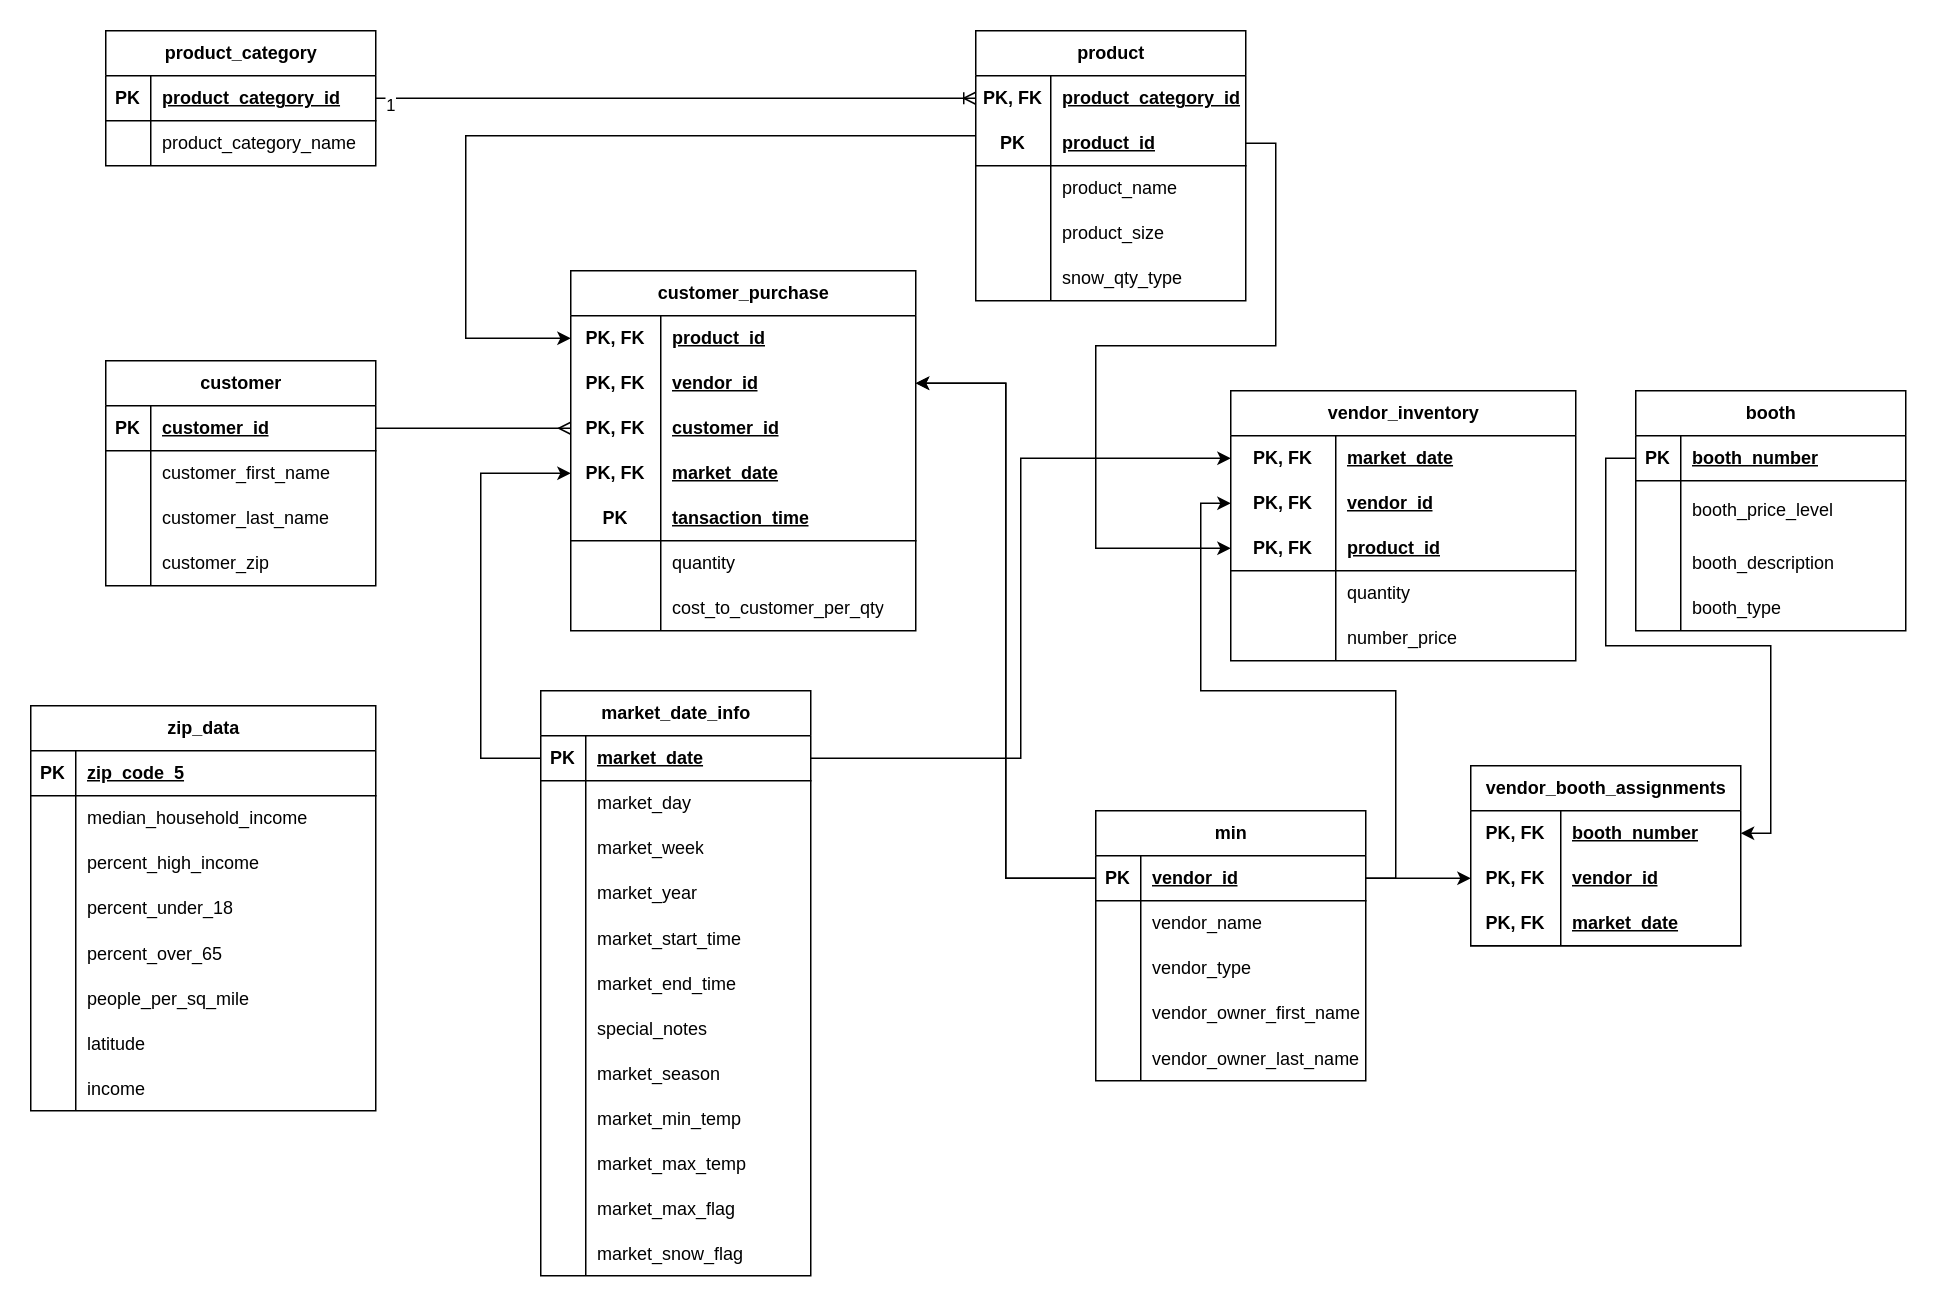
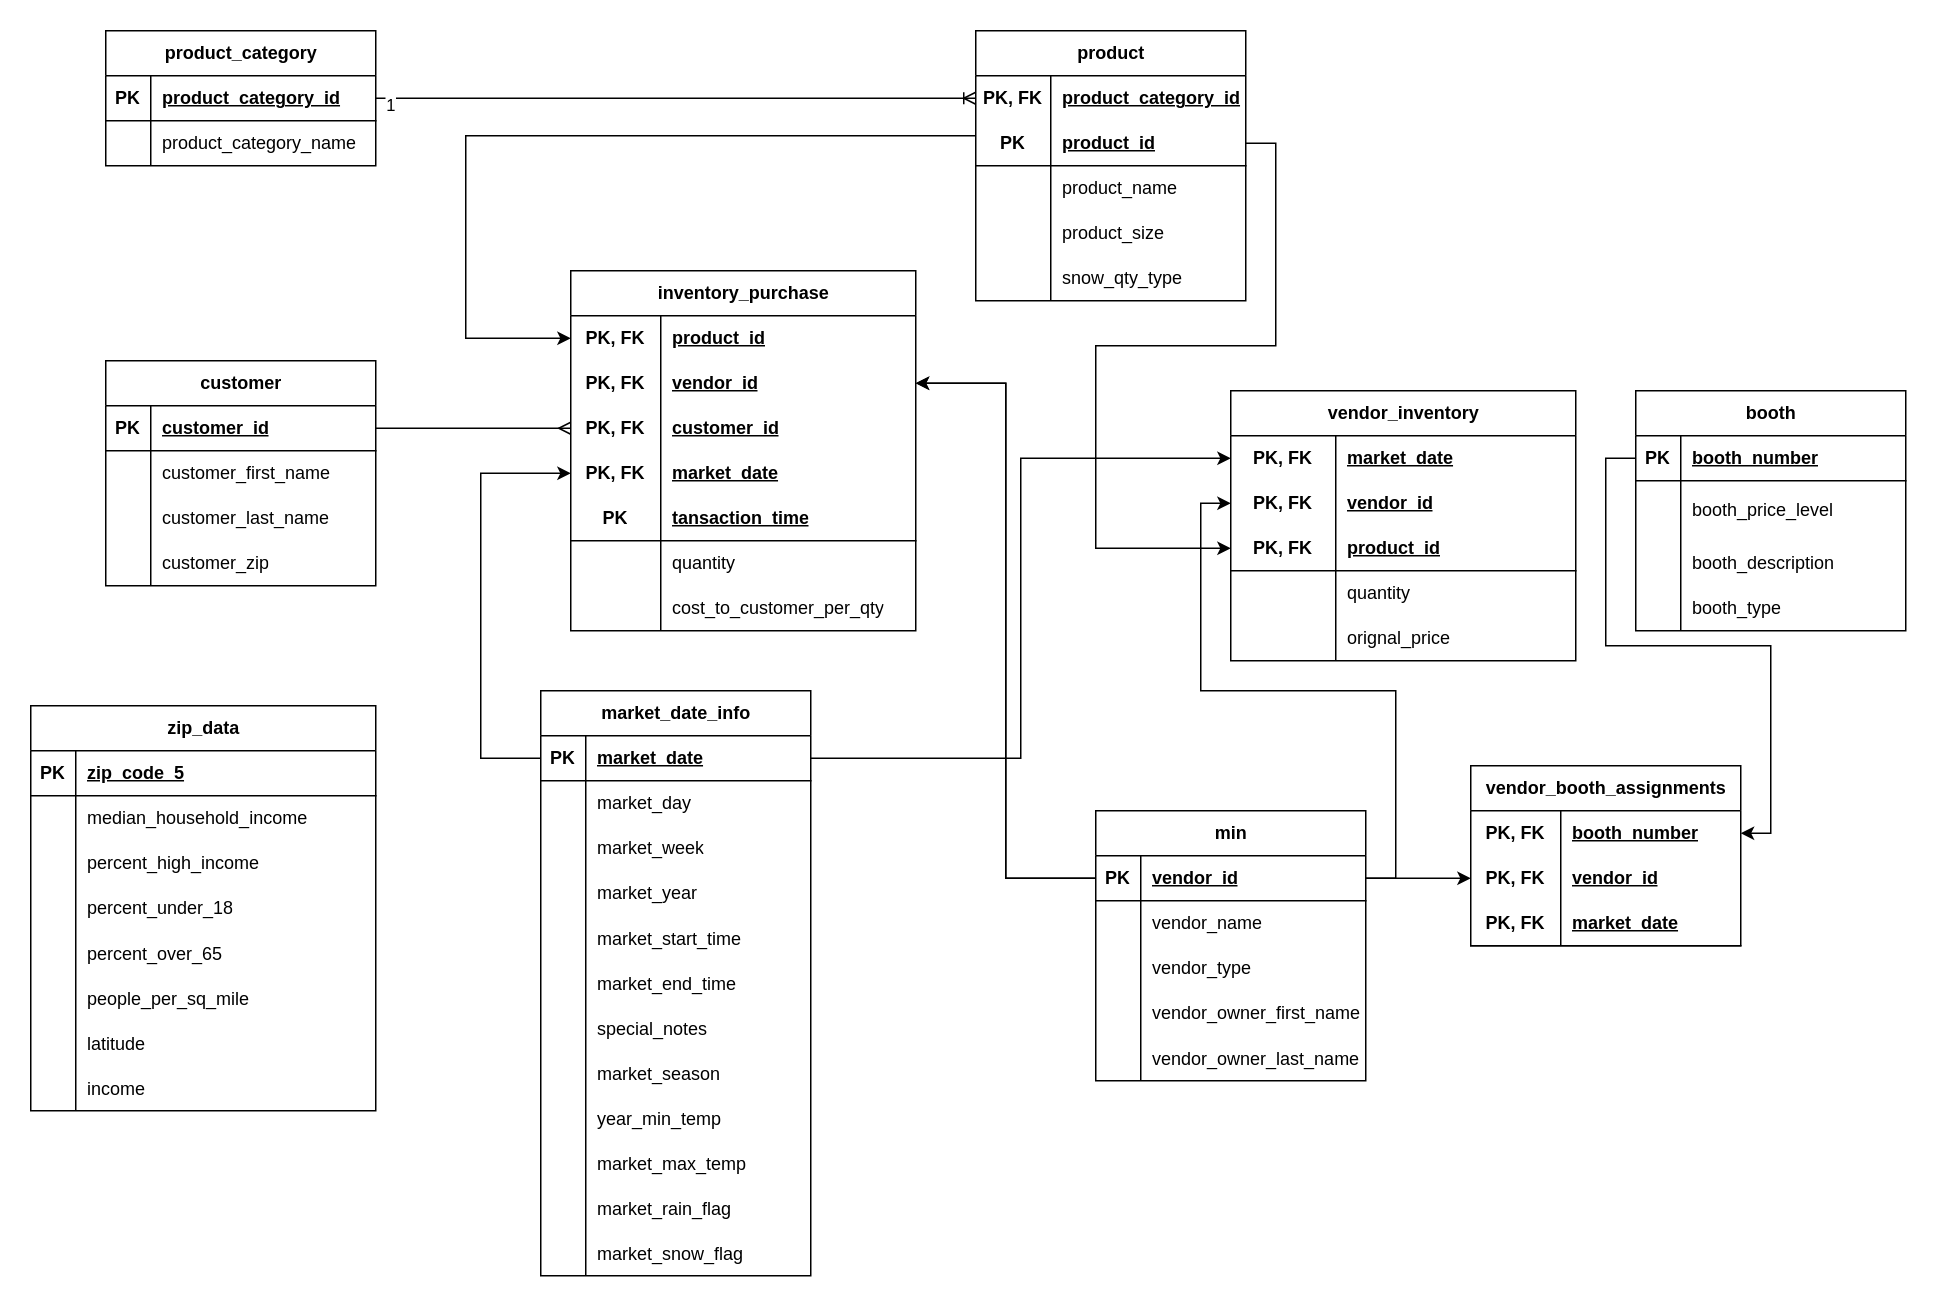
- <mxCell id="28" value="customer_purchase" style="shape=table;startSize=30;container=1;collapsible=1;childLayout=tableLayout;fixedRows=1;rowLines=0;fontStyle=1;align=center;resizeLast=1;html=1;" vertex="1" parent="1"><mxGeometry x="380" y="180" width="230" height="240" as="geometry" /></mxCell>
+ <mxCell id="28" value="inventory_purchase" style="shape=table;startSize=30;container=1;collapsible=1;childLayout=tableLayout;fixedRows=1;rowLines=0;fontStyle=1;align=center;resizeLast=1;html=1;" vertex="1" parent="1"><mxGeometry x="380" y="180" width="230" height="240" as="geometry" /></mxCell>
- <mxCell id="157" value="number_price" style="shape=partialRectangle;connectable=0;fillColor=none;top=0;left=0;bottom=0;right=0;align=left;spacingLeft=6;overflow=hidden;whiteSpace=wrap;html=1;" vertex="1" parent="155"><mxGeometry x="70" width="160" height="30" as="geometry"><mxRectangle width="160" height="30" as="alternateBounds" /></mxGeometry></mxCell>
+ <mxCell id="157" value="orignal_price" style="shape=partialRectangle;connectable=0;fillColor=none;top=0;left=0;bottom=0;right=0;align=left;spacingLeft=6;overflow=hidden;whiteSpace=wrap;html=1;" vertex="1" parent="155"><mxGeometry x="70" width="160" height="30" as="geometry"><mxRectangle width="160" height="30" as="alternateBounds" /></mxGeometry></mxCell>
- <mxCell id="78" value="market_min_temp" style="shape=partialRectangle;connectable=0;fillColor=none;top=0;left=0;bottom=0;right=0;align=left;spacingLeft=6;overflow=hidden;" vertex="1" parent="76"><mxGeometry x="30" width="150" height="30" as="geometry"><mxRectangle width="150" height="30" as="alternateBounds" /></mxGeometry></mxCell>
+ <mxCell id="78" value="year_min_temp" style="shape=partialRectangle;connectable=0;fillColor=none;top=0;left=0;bottom=0;right=0;align=left;spacingLeft=6;overflow=hidden;" vertex="1" parent="76"><mxGeometry x="30" width="150" height="30" as="geometry"><mxRectangle width="150" height="30" as="alternateBounds" /></mxGeometry></mxCell>
- <mxCell id="84" value="market_max_flag" style="shape=partialRectangle;connectable=0;fillColor=none;top=0;left=0;bottom=0;right=0;align=left;spacingLeft=6;overflow=hidden;" vertex="1" parent="82"><mxGeometry x="30" width="150" height="30" as="geometry"><mxRectangle width="150" height="30" as="alternateBounds" /></mxGeometry></mxCell>
+ <mxCell id="84" value="market_rain_flag" style="shape=partialRectangle;connectable=0;fillColor=none;top=0;left=0;bottom=0;right=0;align=left;spacingLeft=6;overflow=hidden;" vertex="1" parent="82"><mxGeometry x="30" width="150" height="30" as="geometry"><mxRectangle width="150" height="30" as="alternateBounds" /></mxGeometry></mxCell>
